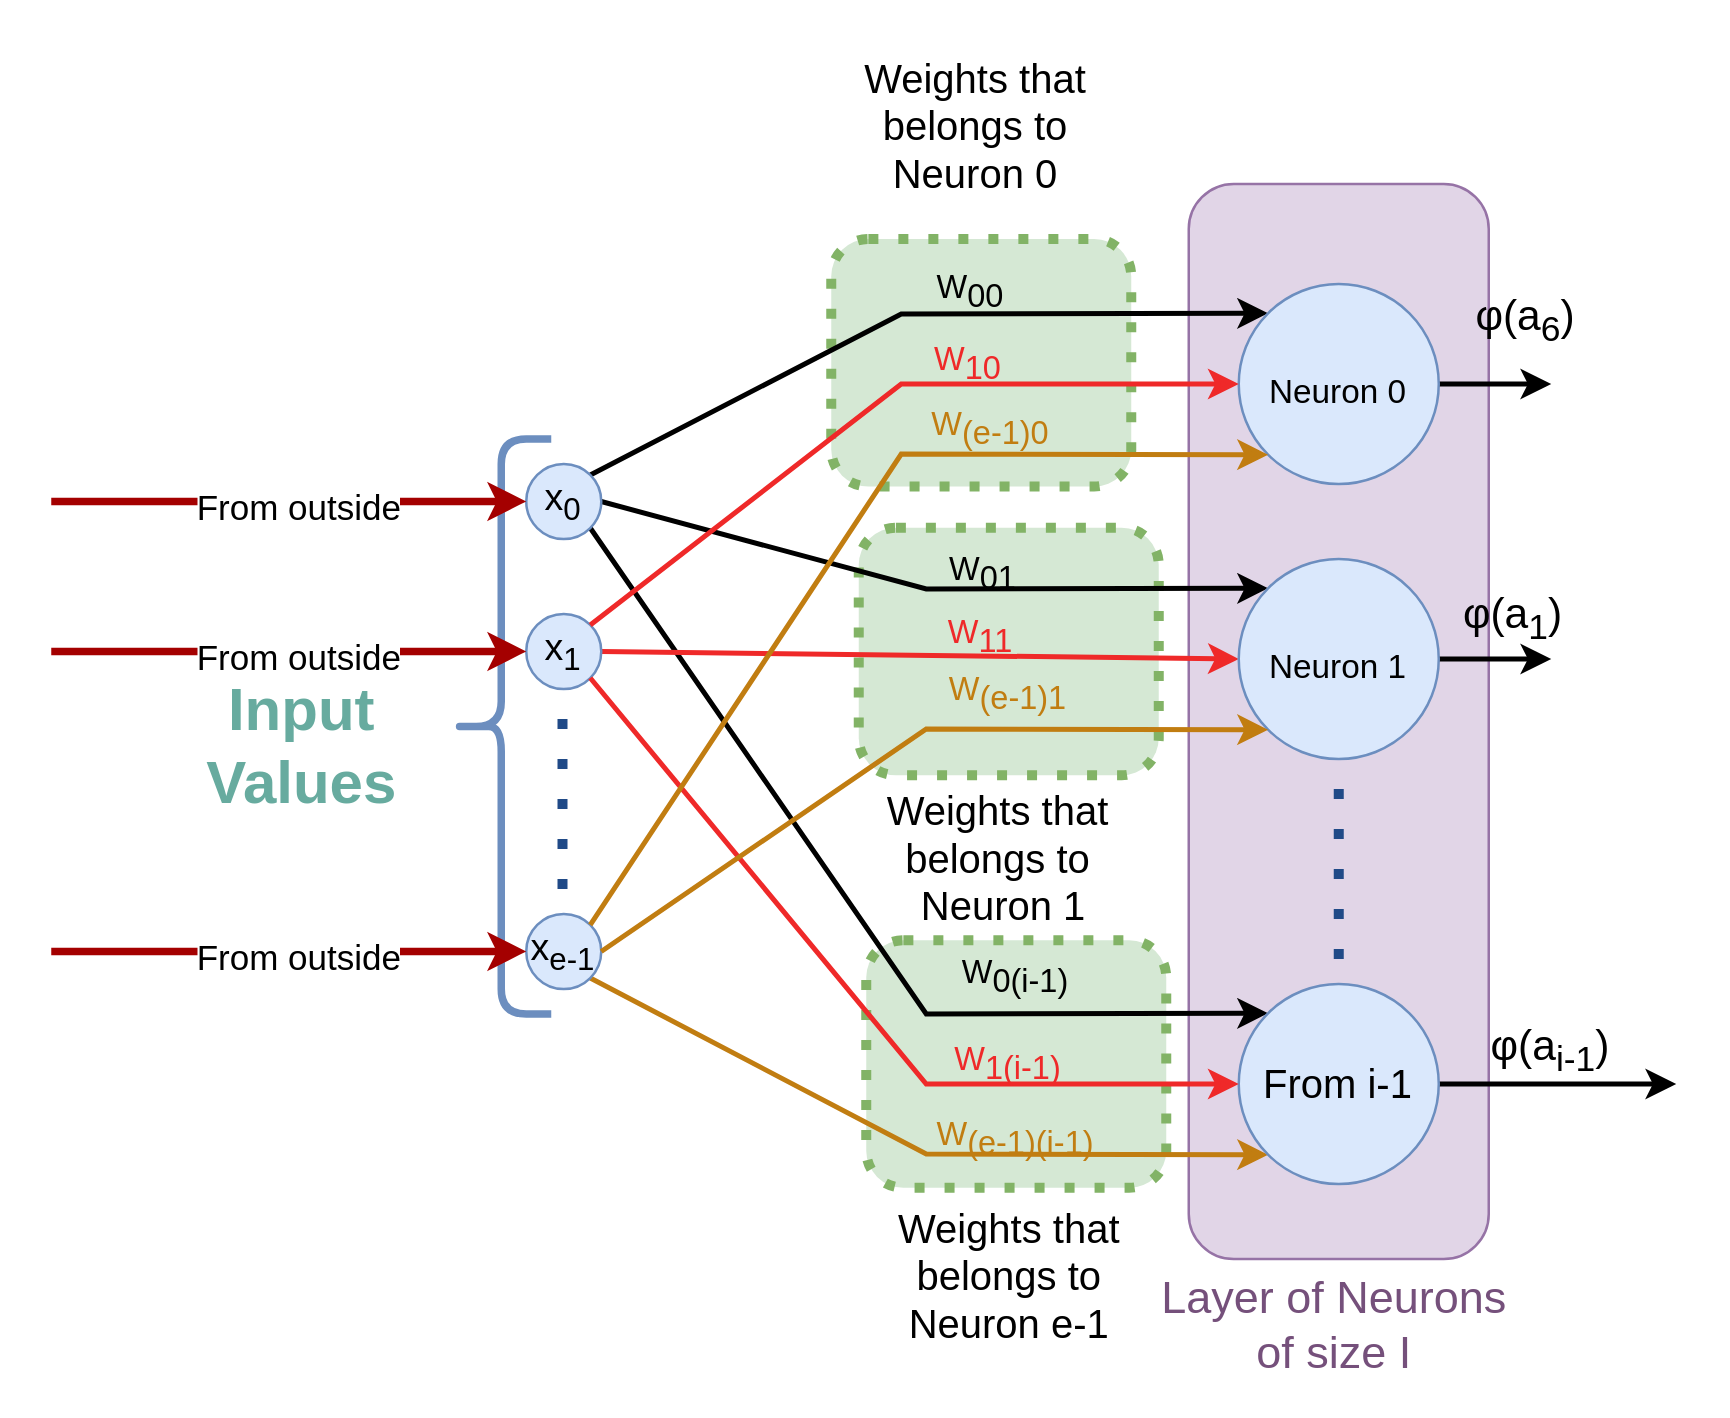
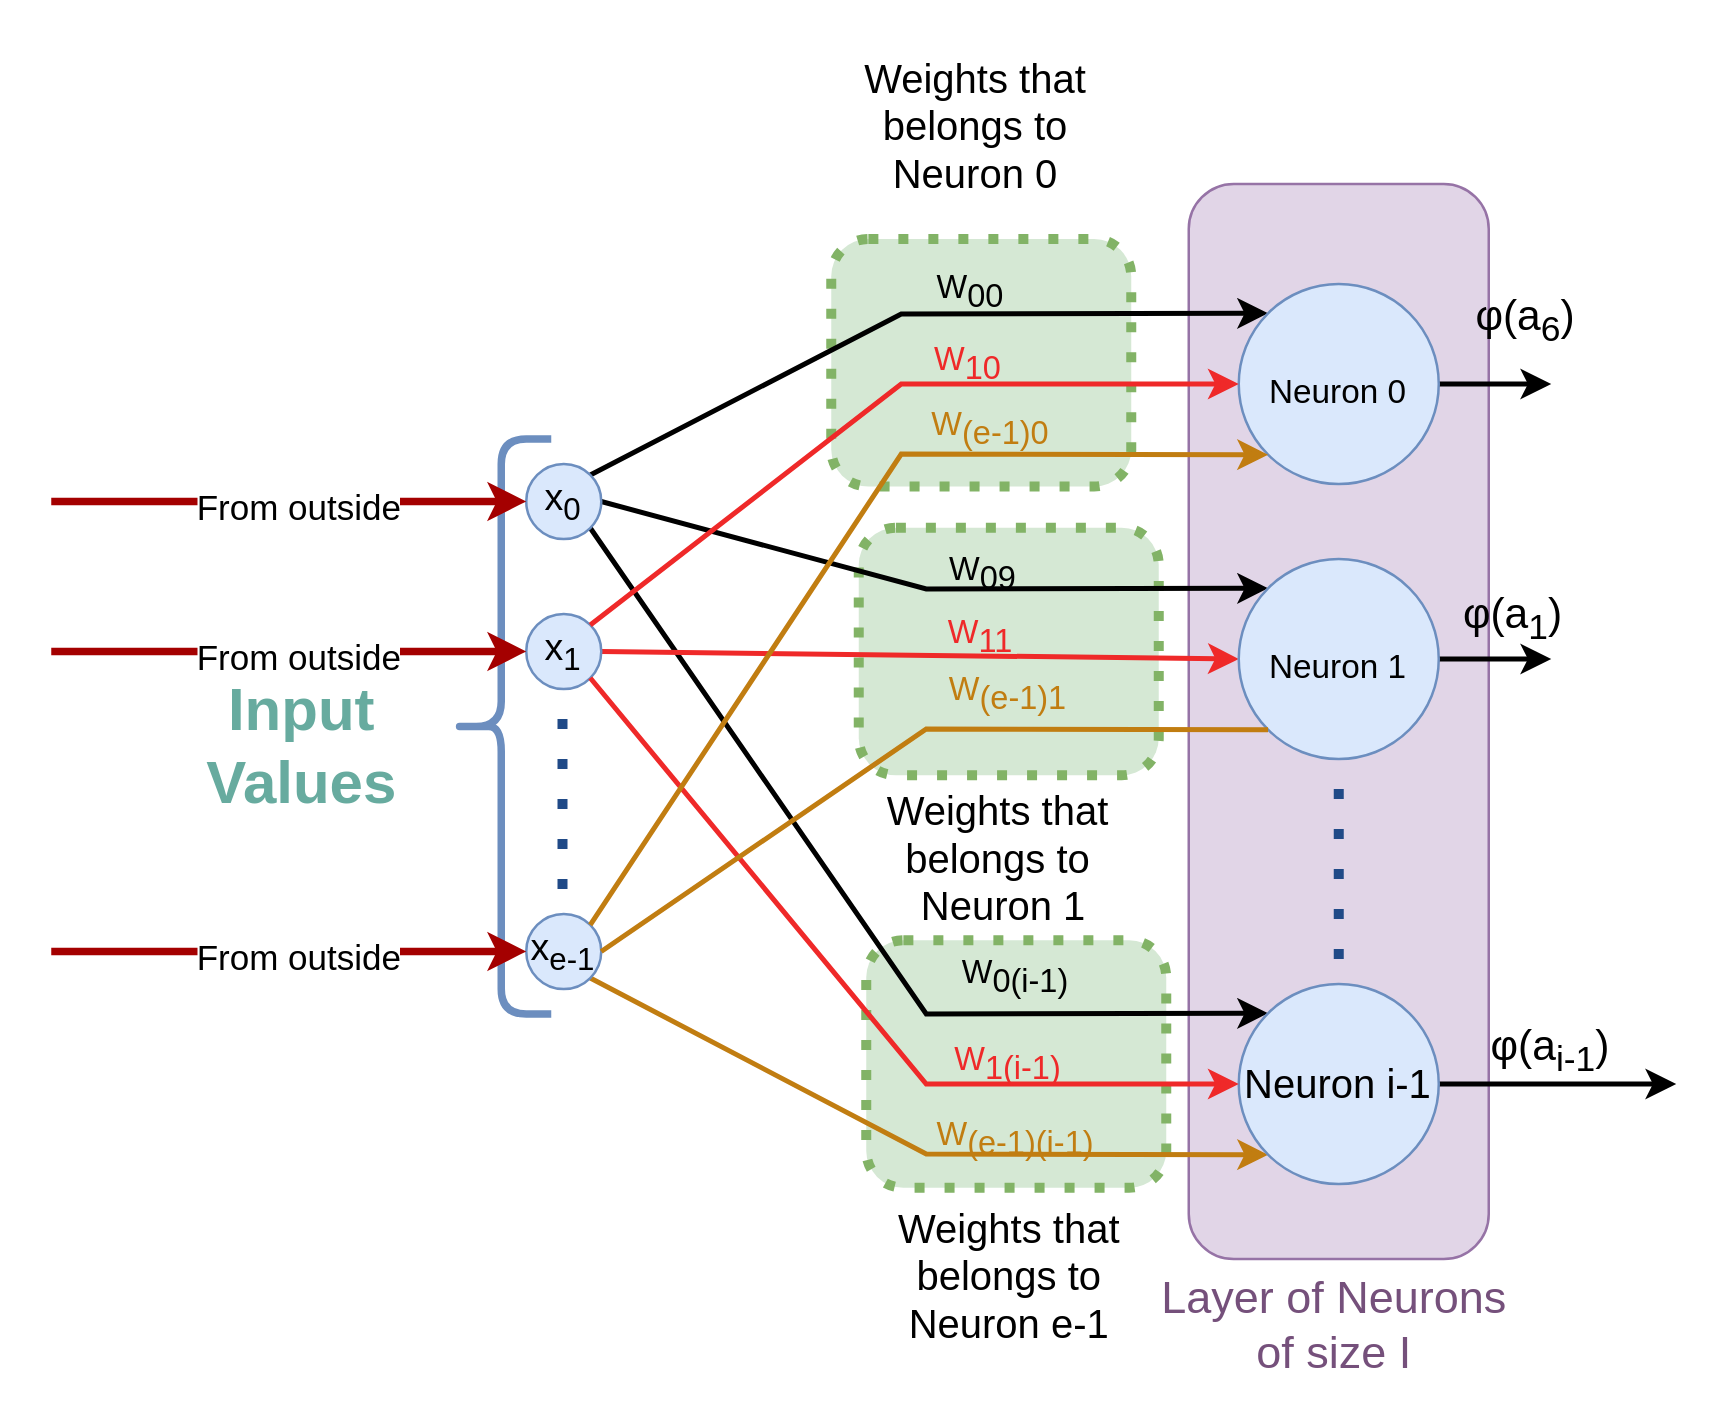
- <mxCell id="32" value="W&lt;sub style=&quot;font-size: 13px;&quot;&gt;01&lt;/sub&gt;" style="text;html=1;strokeColor=none;fillColor=none;align=center;verticalAlign=middle;whiteSpace=wrap;rounded=0;fontSize=13;" vertex="1" parent="1"><mxGeometry x="358" y="214" width="70" height="30" as="geometry" /></mxCell>
+ <mxCell id="32" value="W&lt;sub style=&quot;font-size: 13px;&quot;&gt;09&lt;/sub&gt;" style="text;html=1;strokeColor=none;fillColor=none;align=center;verticalAlign=middle;whiteSpace=wrap;rounded=0;fontSize=13;" vertex="1" parent="1"><mxGeometry x="358" y="214" width="70" height="30" as="geometry" /></mxCell>
- <mxCell id="36" style="rounded=0;orthogonalLoop=1;jettySize=auto;html=1;exitX=1;exitY=0.5;exitDx=0;exitDy=0;entryX=0;entryY=1;entryDx=0;entryDy=0;strokeWidth=2;strokeColor=#c17d11;" edge="1" parent="1" source="20" target="26"><mxGeometry relative="1" as="geometry"><mxPoint x="246" y="401" as="sourcePoint" /><mxPoint x="517" y="471" as="targetPoint" /><Array as="points"><mxPoint x="370" y="291" /></Array></mxGeometry></mxCell>
+ <mxCell id="36" style="rounded=0;orthogonalLoop=1;jettySize=auto;html=1;exitX=1;exitY=0.5;exitDx=0;exitDy=0;entryX=0;entryY=1;entryDx=0;entryDy=0;strokeWidth=2;strokeColor=#c17d11;endArrow=none;" edge="1" parent="1" source="20" target="26"><mxGeometry relative="1" as="geometry"><mxPoint x="246" y="401" as="sourcePoint" /><mxPoint x="517" y="471" as="targetPoint" /><Array as="points"><mxPoint x="370" y="291" /></Array></mxGeometry></mxCell>
- <mxCell id="29" value="&lt;font style=&quot;font-size: 16px;&quot;&gt;From i-1&lt;br&gt;&lt;/font&gt;" style="ellipse;whiteSpace=wrap;html=1;aspect=fixed;fillColor=#dae8fc;strokeColor=#6c8ebf;" vertex="1" parent="1"><mxGeometry x="495" y="393" width="80" height="80" as="geometry" /></mxCell>
+ <mxCell id="29" value="&lt;font style=&quot;font-size: 16px;&quot;&gt;Neuron i-1&lt;br&gt;&lt;/font&gt;" style="ellipse;whiteSpace=wrap;html=1;aspect=fixed;fillColor=#dae8fc;strokeColor=#6c8ebf;" vertex="1" parent="1"><mxGeometry x="495" y="393" width="80" height="80" as="geometry" /></mxCell>
